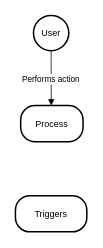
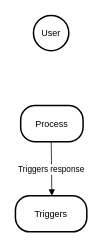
- <mxCell id="5" value="Performs action" style="curved=1;startArrow=none;endArrow=block;exitX=0.51;exitY=1.01;entryX=0.49;entryY=-0.01;" edge="1" parent="1" source="2" target="3"><mxGeometry relative="1" as="geometry"><Array as="points" /></mxGeometry></mxCell>
+ <mxCell id="6" value="Triggers response" style="curved=1;startArrow=none;endArrow=block;exitX=0.49;exitY=1;entryX=0.51;entryY=0.01;" edge="1" parent="1" source="3" target="4"><mxGeometry relative="1" as="geometry"><Array as="points" /></mxGeometry></mxCell>
